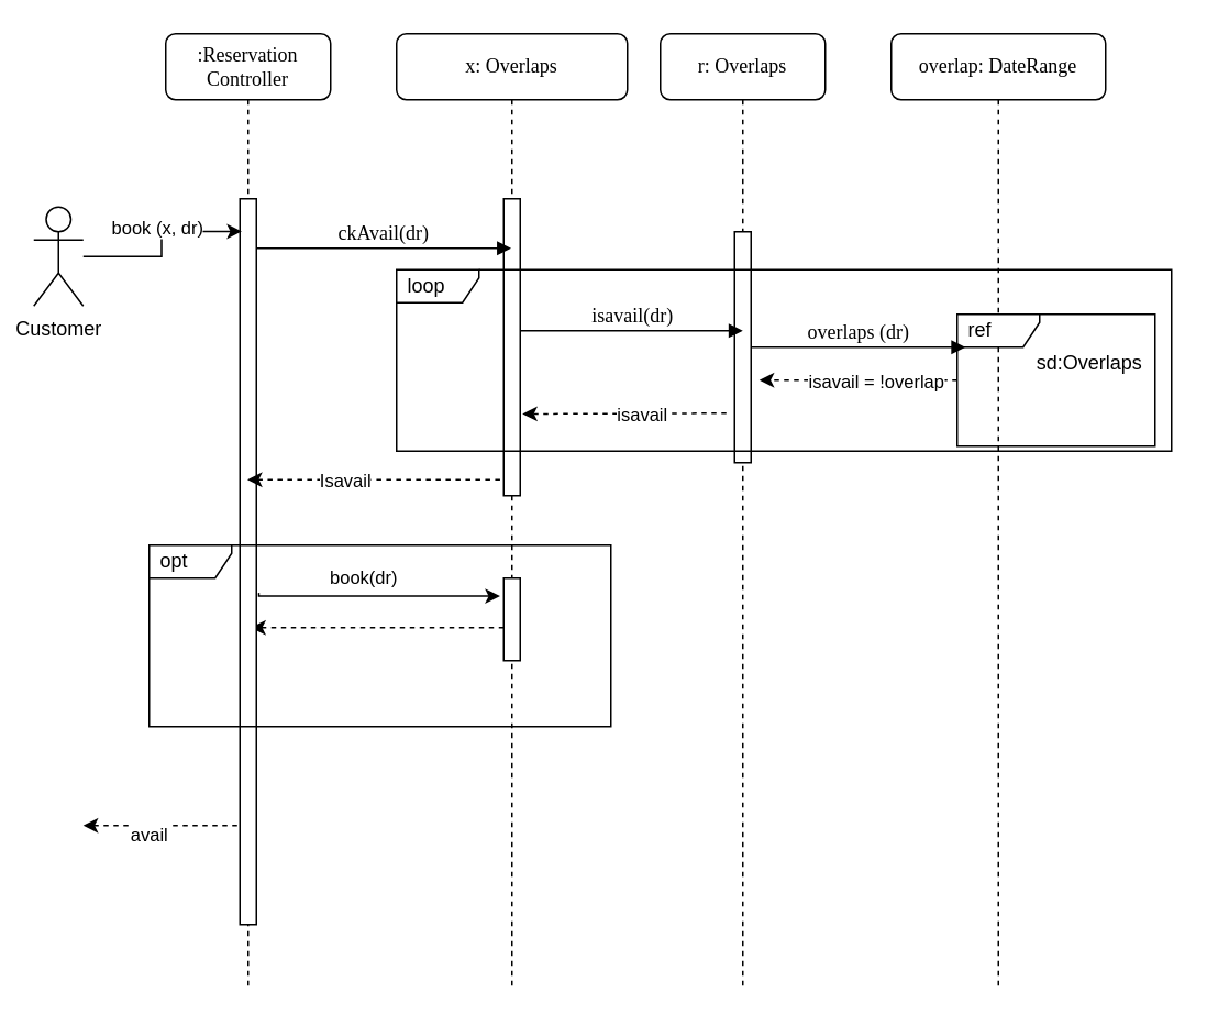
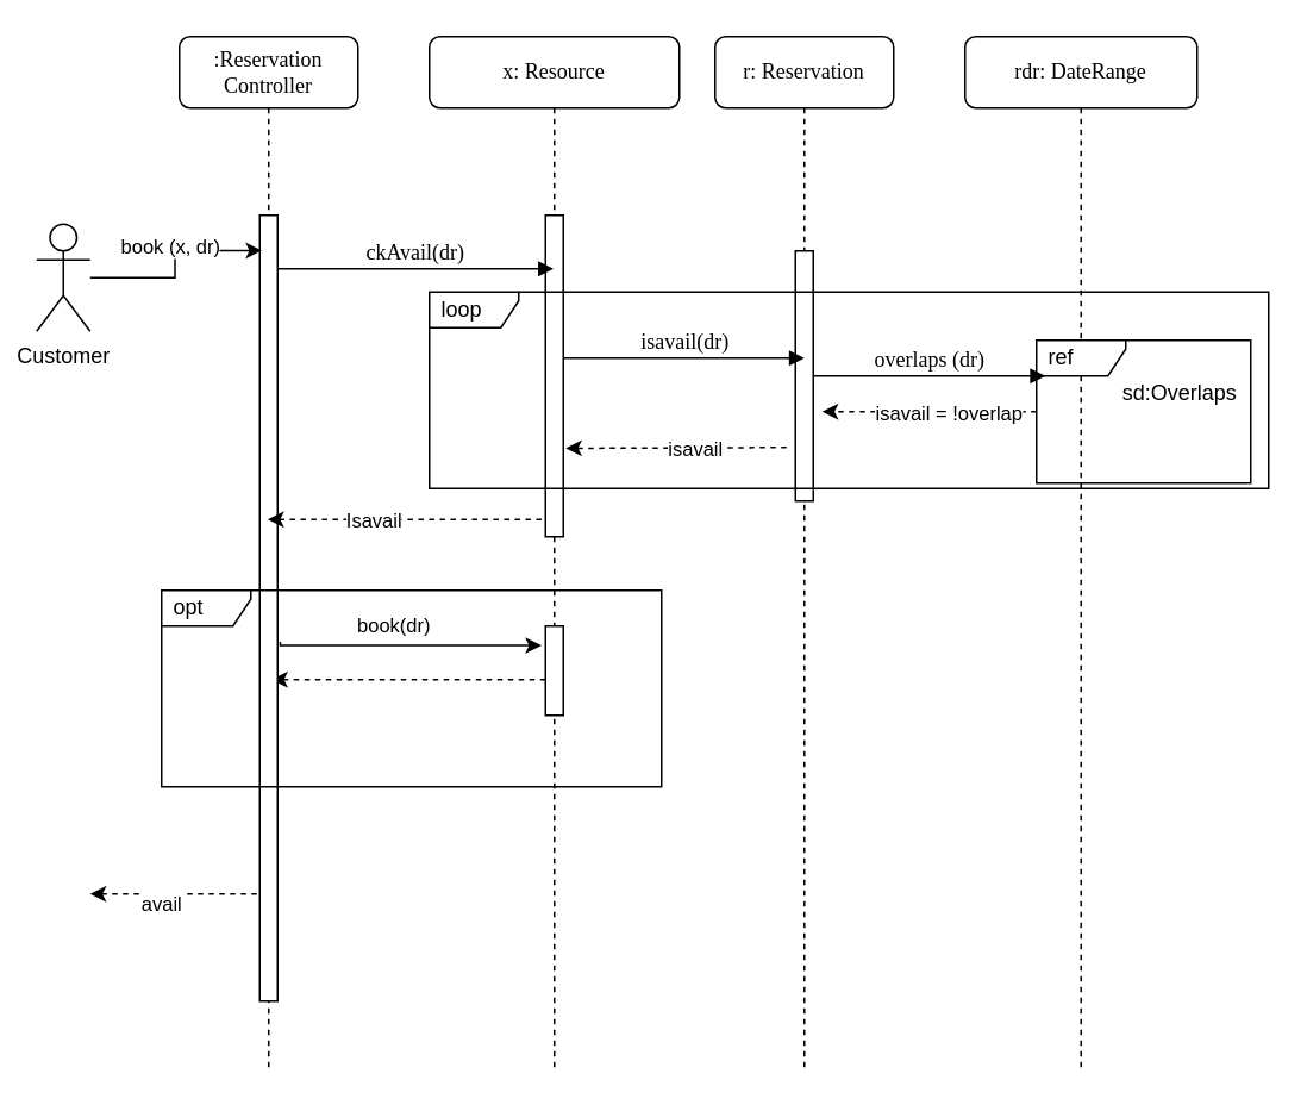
- <mxCell id="2" value="x: Overlaps" style="shape=umlLifeline;perimeter=lifelinePerimeter;whiteSpace=wrap;html=1;container=1;collapsible=0;recursiveResize=0;outlineConnect=0;rounded=1;shadow=0;comic=0;labelBackgroundColor=none;strokeWidth=1;fontFamily=Verdana;fontSize=12;align=center;" parent="1" vertex="1"><mxGeometry x="240" y="20" width="140" height="580" as="geometry" /></mxCell>
+ <mxCell id="2" value="x: Resource" style="shape=umlLifeline;perimeter=lifelinePerimeter;whiteSpace=wrap;html=1;container=1;collapsible=0;recursiveResize=0;outlineConnect=0;rounded=1;shadow=0;comic=0;labelBackgroundColor=none;strokeWidth=1;fontFamily=Verdana;fontSize=12;align=center;" parent="1" vertex="1"><mxGeometry x="240" y="20" width="140" height="580" as="geometry" /></mxCell>
- <mxCell id="6" value="r: Overlaps" style="shape=umlLifeline;perimeter=lifelinePerimeter;whiteSpace=wrap;html=1;container=1;collapsible=0;recursiveResize=0;outlineConnect=0;rounded=1;shadow=0;comic=0;labelBackgroundColor=none;strokeWidth=1;fontFamily=Verdana;fontSize=12;align=center;" parent="1" vertex="1"><mxGeometry x="400" y="20" width="100" height="580" as="geometry" /></mxCell>
+ <mxCell id="6" value="r: Reservation" style="shape=umlLifeline;perimeter=lifelinePerimeter;whiteSpace=wrap;html=1;container=1;collapsible=0;recursiveResize=0;outlineConnect=0;rounded=1;shadow=0;comic=0;labelBackgroundColor=none;strokeWidth=1;fontFamily=Verdana;fontSize=12;align=center;" parent="1" vertex="1"><mxGeometry x="400" y="20" width="100" height="580" as="geometry" /></mxCell>
- <mxCell id="8" value="overlap: DateRange" style="shape=umlLifeline;perimeter=lifelinePerimeter;whiteSpace=wrap;html=1;container=1;collapsible=0;recursiveResize=0;outlineConnect=0;rounded=1;shadow=0;comic=0;labelBackgroundColor=none;strokeWidth=1;fontFamily=Verdana;fontSize=12;align=center;" parent="1" vertex="1"><mxGeometry x="540" y="20" width="130" height="580" as="geometry" /></mxCell>
+ <mxCell id="8" value="rdr: DateRange" style="shape=umlLifeline;perimeter=lifelinePerimeter;whiteSpace=wrap;html=1;container=1;collapsible=0;recursiveResize=0;outlineConnect=0;rounded=1;shadow=0;comic=0;labelBackgroundColor=none;strokeWidth=1;fontFamily=Verdana;fontSize=12;align=center;" parent="1" vertex="1"><mxGeometry x="540" y="20" width="130" height="580" as="geometry" /></mxCell>
